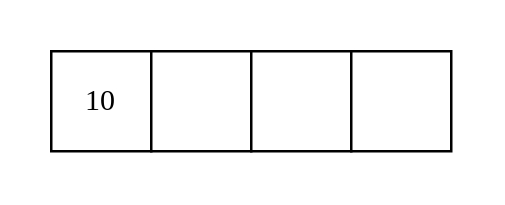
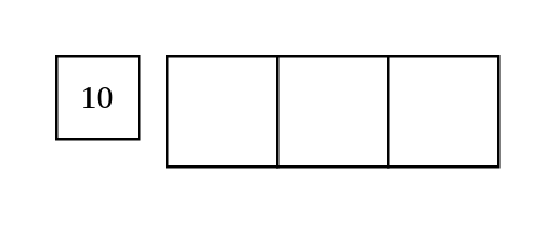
- <mxCell id="2" value="10" style="whiteSpace=wrap;html=1;aspect=fixed;fontFamily=Fira Code;" parent="1" vertex="1"><mxGeometry x="20" y="20" width="40" height="40" as="geometry" /></mxCell>
+ <mxCell id="2" value="10" style="whiteSpace=wrap;html=1;aspect=fixed;fontFamily=Fira Code;" parent="1" vertex="1"><mxGeometry x="20" y="20" width="30" height="30" as="geometry" /></mxCell>
